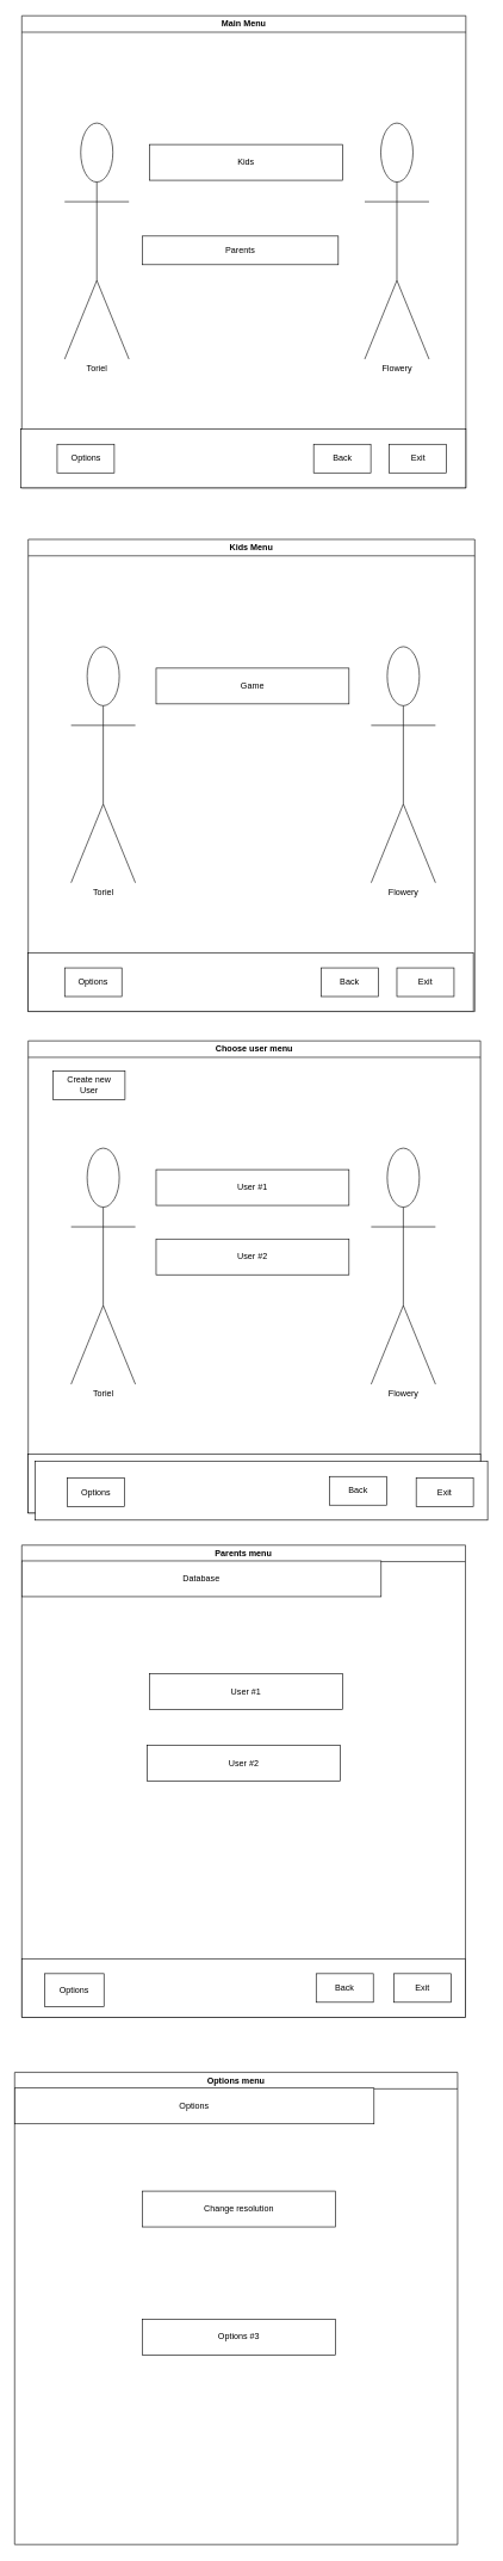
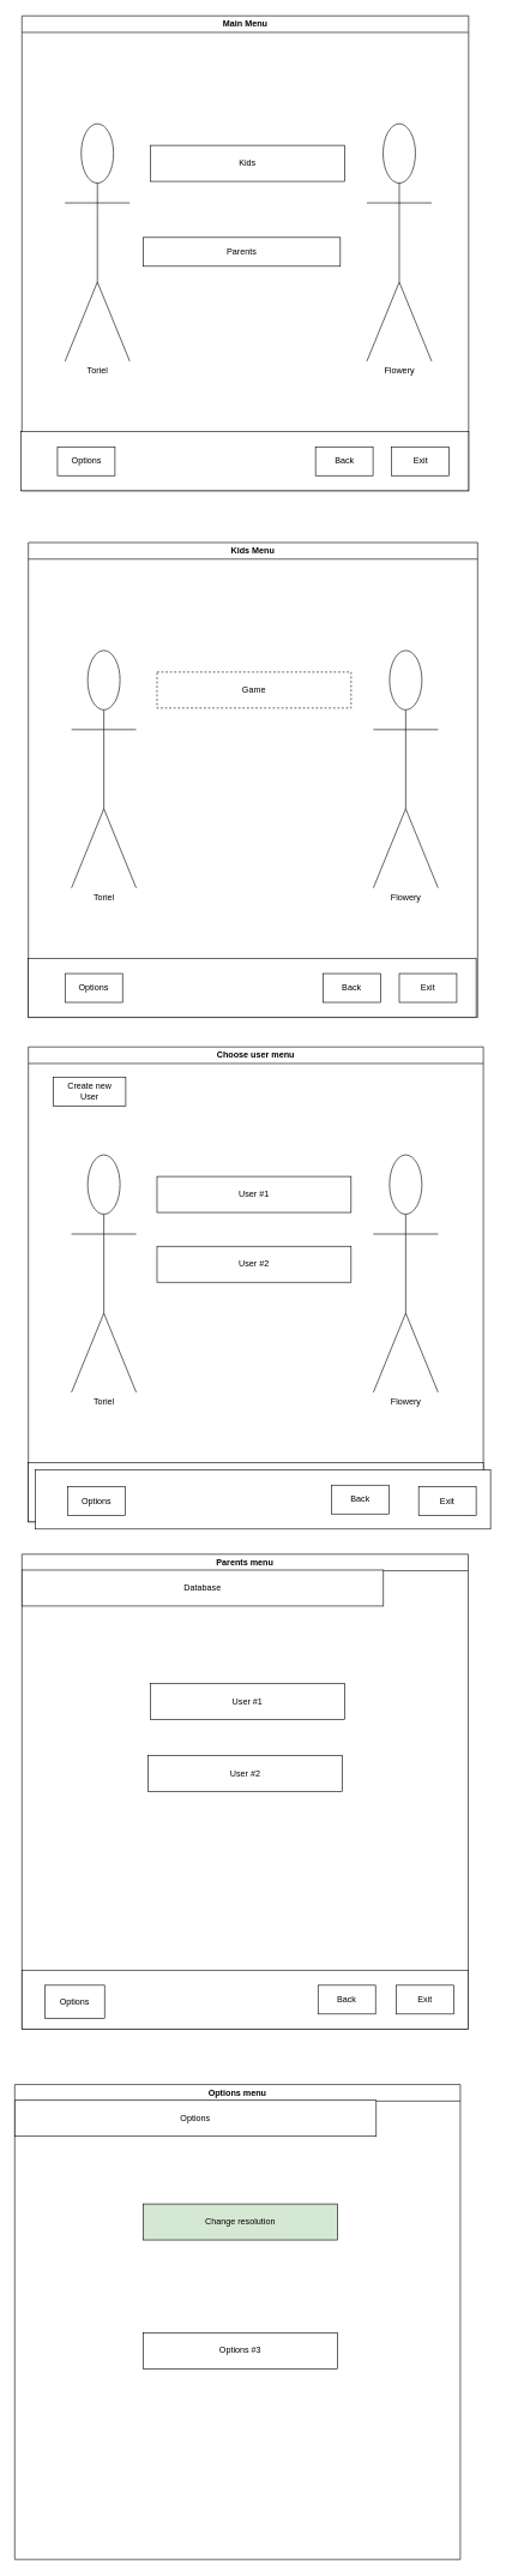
- <mxCell id="22" value="Game" style="rounded=0;whiteSpace=wrap;html=1;" parent="19" vertex="1"><mxGeometry x="179" y="180" width="270" height="50" as="geometry" /></mxCell>
+ <mxCell id="22" value="Game" style="rounded=0;whiteSpace=wrap;html=1;dashed=1;" parent="19" vertex="1"><mxGeometry x="179" y="180" width="270" height="50" as="geometry" /></mxCell>
- <mxCell id="38" value="Change resolution" style="rounded=0;whiteSpace=wrap;html=1;" vertex="1" parent="37"><mxGeometry x="179" y="166" width="270" height="50" as="geometry" /></mxCell>
+ <mxCell id="38" value="Change resolution" style="rounded=0;whiteSpace=wrap;html=1;fillColor=#d5e8d4;" vertex="1" parent="37"><mxGeometry x="179" y="166" width="270" height="50" as="geometry" /></mxCell>
